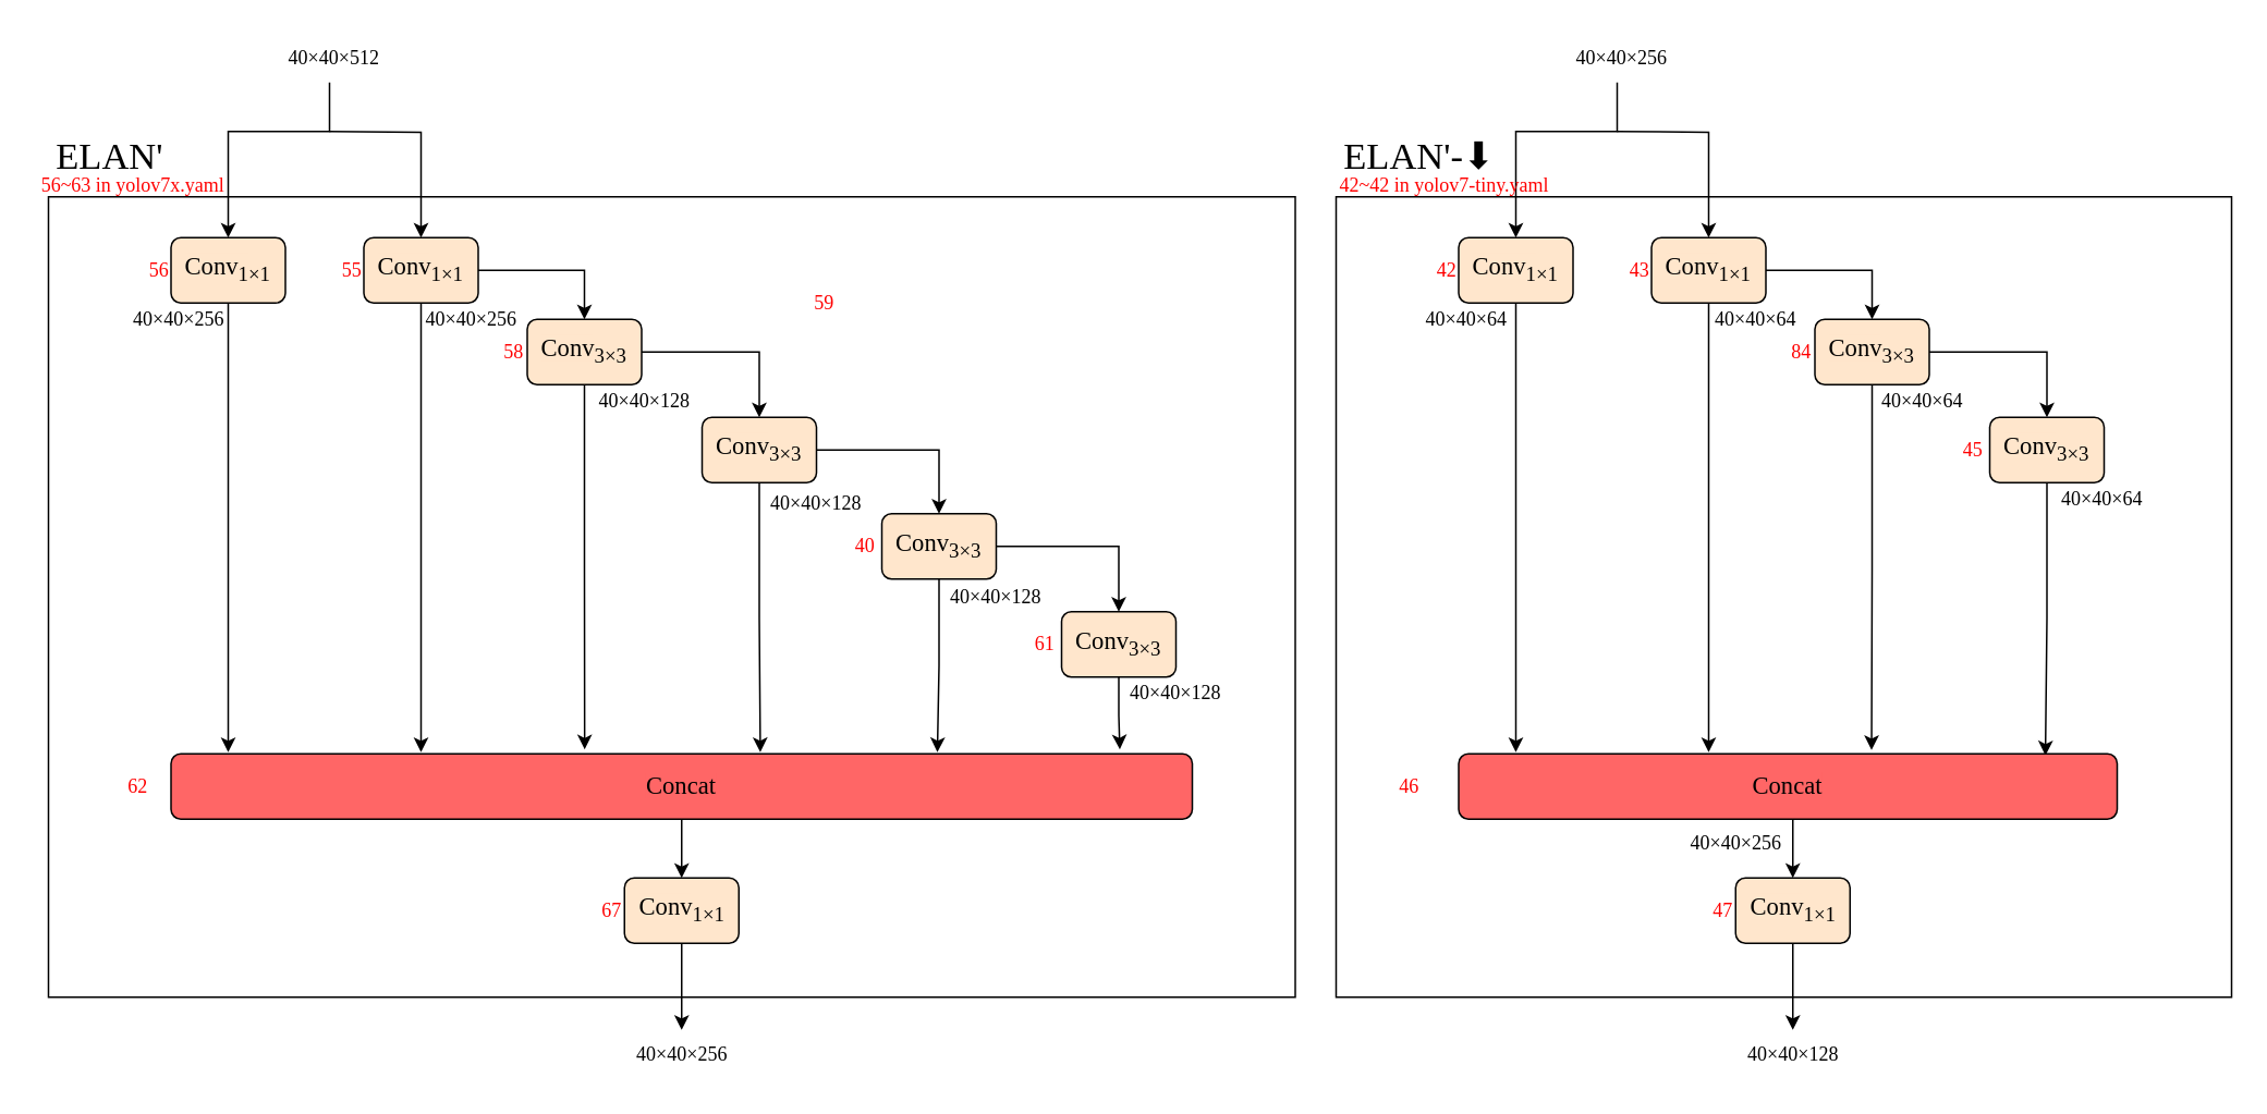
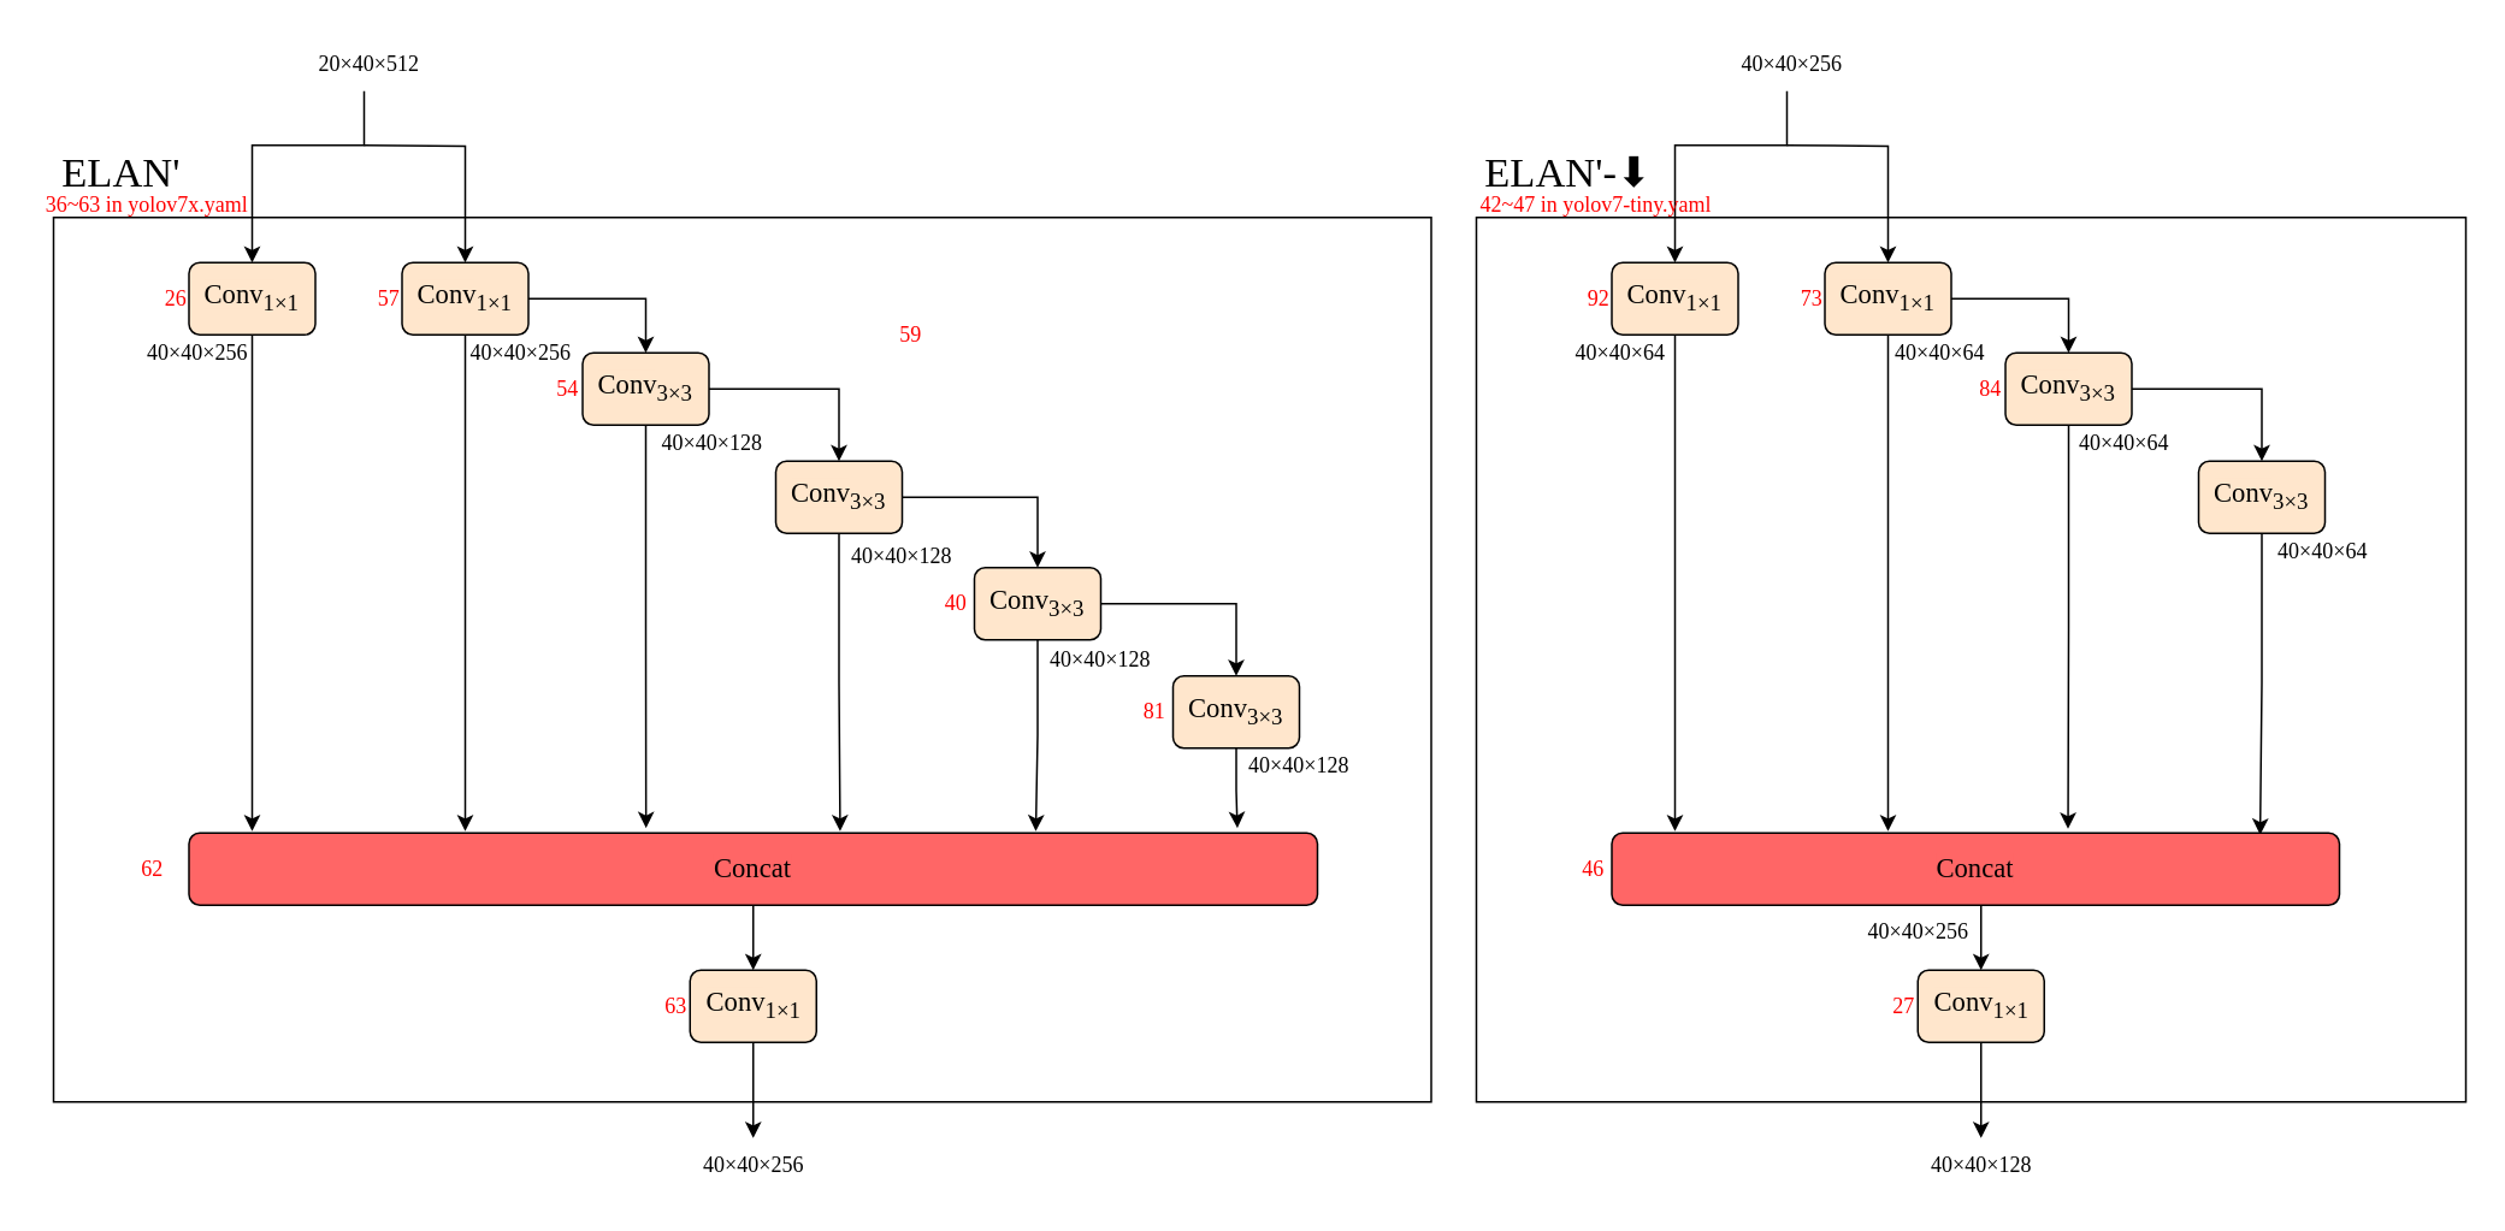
- <mxCell id="62" value="&lt;span style=&quot;background-color: rgb(255, 255, 255);&quot;&gt;40×40×512&lt;/span&gt;" style="text;html=1;strokeColor=none;fillColor=none;align=center;verticalAlign=middle;whiteSpace=wrap;rounded=0;fontFamily=Times New Roman;" parent="1" vertex="1"><mxGeometry x="174" y="20" width="60" height="30" as="geometry" /></mxCell>
+ <mxCell id="62" value="&lt;span style=&quot;background-color: rgb(255, 255, 255);&quot;&gt;20×40×512&lt;/span&gt;" style="text;html=1;strokeColor=none;fillColor=none;align=center;verticalAlign=middle;whiteSpace=wrap;rounded=0;fontFamily=Times New Roman;" parent="1" vertex="1"><mxGeometry x="174" y="20" width="60" height="30" as="geometry" /></mxCell>
- <mxCell id="66" value="&lt;font color=&quot;#ff0000&quot;&gt;56~63&amp;nbsp;in yolov7x.yaml&lt;/font&gt;" style="text;html=1;strokeColor=none;fillColor=none;align=center;verticalAlign=middle;whiteSpace=wrap;rounded=0;fontFamily=Times New Roman;" parent="1" vertex="1"><mxGeometry x="20" y="98" width="122" height="30" as="geometry" /></mxCell>
+ <mxCell id="66" value="&lt;font color=&quot;#ff0000&quot;&gt;36~63&amp;nbsp;in yolov7x.yaml&lt;/font&gt;" style="text;html=1;strokeColor=none;fillColor=none;align=center;verticalAlign=middle;whiteSpace=wrap;rounded=0;fontFamily=Times New Roman;" parent="1" vertex="1"><mxGeometry x="20" y="98" width="122" height="30" as="geometry" /></mxCell>
- <mxCell id="68" value="&lt;font color=&quot;#ff0000&quot;&gt;42~42&amp;nbsp;in yolov7-tiny.yaml&lt;/font&gt;" style="text;html=1;strokeColor=none;fillColor=none;align=center;verticalAlign=middle;whiteSpace=wrap;rounded=0;fontFamily=Times New Roman;" parent="1" vertex="1"><mxGeometry x="817" y="98" width="133" height="30" as="geometry" /></mxCell>
+ <mxCell id="68" value="&lt;font color=&quot;#ff0000&quot;&gt;42~47&amp;nbsp;in yolov7-tiny.yaml&lt;/font&gt;" style="text;html=1;strokeColor=none;fillColor=none;align=center;verticalAlign=middle;whiteSpace=wrap;rounded=0;fontFamily=Times New Roman;" parent="1" vertex="1"><mxGeometry x="817" y="98" width="133" height="30" as="geometry" /></mxCell>
- <mxCell id="43" value="&lt;font color=&quot;#ff0000&quot;&gt;56&lt;/font&gt;" style="text;html=1;strokeColor=none;fillColor=none;align=center;verticalAlign=middle;whiteSpace=wrap;rounded=0;fontFamily=Times New Roman;" parent="1" vertex="1"><mxGeometry x="87" y="150" width="20" height="30" as="geometry" /></mxCell>
+ <mxCell id="43" value="&lt;font color=&quot;#ff0000&quot;&gt;26&lt;/font&gt;" style="text;html=1;strokeColor=none;fillColor=none;align=center;verticalAlign=middle;whiteSpace=wrap;rounded=0;fontFamily=Times New Roman;" parent="1" vertex="1"><mxGeometry x="87" y="150" width="20" height="30" as="geometry" /></mxCell>
- <mxCell id="42" value="&lt;font color=&quot;#ff0000&quot;&gt;55&lt;/font&gt;" style="text;html=1;strokeColor=none;fillColor=none;align=center;verticalAlign=middle;whiteSpace=wrap;rounded=0;fontFamily=Times New Roman;" parent="1" vertex="1"><mxGeometry x="205" y="150" width="20" height="30" as="geometry" /></mxCell>
+ <mxCell id="42" value="&lt;font color=&quot;#ff0000&quot;&gt;57&lt;/font&gt;" style="text;html=1;strokeColor=none;fillColor=none;align=center;verticalAlign=middle;whiteSpace=wrap;rounded=0;fontFamily=Times New Roman;" parent="1" vertex="1"><mxGeometry x="205" y="150" width="20" height="30" as="geometry" /></mxCell>
- <mxCell id="16" value="&lt;font color=&quot;#ff0000&quot;&gt;42&lt;/font&gt;" style="text;html=1;strokeColor=none;fillColor=none;align=center;verticalAlign=middle;whiteSpace=wrap;rounded=0;fontFamily=Times New Roman;" parent="1" vertex="1"><mxGeometry x="875" y="150" width="20" height="30" as="geometry" /></mxCell>
+ <mxCell id="16" value="&lt;font color=&quot;#ff0000&quot;&gt;92&lt;/font&gt;" style="text;html=1;strokeColor=none;fillColor=none;align=center;verticalAlign=middle;whiteSpace=wrap;rounded=0;fontFamily=Times New Roman;" parent="1" vertex="1"><mxGeometry x="875" y="150" width="20" height="30" as="geometry" /></mxCell>
- <mxCell id="15" value="&lt;font color=&quot;#ff0000&quot;&gt;43&lt;/font&gt;" style="text;html=1;strokeColor=none;fillColor=none;align=center;verticalAlign=middle;whiteSpace=wrap;rounded=0;fontFamily=Times New Roman;" parent="1" vertex="1"><mxGeometry x="993" y="150" width="20" height="30" as="geometry" /></mxCell>
+ <mxCell id="15" value="&lt;font color=&quot;#ff0000&quot;&gt;73&lt;/font&gt;" style="text;html=1;strokeColor=none;fillColor=none;align=center;verticalAlign=middle;whiteSpace=wrap;rounded=0;fontFamily=Times New Roman;" parent="1" vertex="1"><mxGeometry x="993" y="150" width="20" height="30" as="geometry" /></mxCell>
- <mxCell id="40" value="&lt;font color=&quot;#ff0000&quot;&gt;58&lt;/font&gt;" style="text;html=1;strokeColor=none;fillColor=none;align=center;verticalAlign=middle;whiteSpace=wrap;rounded=0;fontFamily=Times New Roman;" parent="1" vertex="1"><mxGeometry x="304" y="200" width="20" height="30" as="geometry" /></mxCell>
+ <mxCell id="40" value="&lt;font color=&quot;#ff0000&quot;&gt;54&lt;/font&gt;" style="text;html=1;strokeColor=none;fillColor=none;align=center;verticalAlign=middle;whiteSpace=wrap;rounded=0;fontFamily=Times New Roman;" parent="1" vertex="1"><mxGeometry x="304" y="200" width="20" height="30" as="geometry" /></mxCell>
- <mxCell id="14" value="&lt;font color=&quot;#ff0000&quot;&gt;45&lt;/font&gt;" style="text;html=1;strokeColor=none;fillColor=none;align=center;verticalAlign=middle;whiteSpace=wrap;rounded=0;fontFamily=Times New Roman;" parent="1" vertex="1"><mxGeometry x="1197" y="260" width="20" height="30" as="geometry" /></mxCell>
- <mxCell id="65" value="&lt;font color=&quot;#ff0000&quot;&gt;61&lt;/font&gt;" style="text;html=1;strokeColor=none;fillColor=none;align=center;verticalAlign=middle;whiteSpace=wrap;rounded=0;fontFamily=Times New Roman;" parent="1" vertex="1"><mxGeometry x="629" y="379" width="20" height="30" as="geometry" /></mxCell>
+ <mxCell id="65" value="&lt;font color=&quot;#ff0000&quot;&gt;81&lt;/font&gt;" style="text;html=1;strokeColor=none;fillColor=none;align=center;verticalAlign=middle;whiteSpace=wrap;rounded=0;fontFamily=Times New Roman;" parent="1" vertex="1"><mxGeometry x="629" y="379" width="20" height="30" as="geometry" /></mxCell>
- <mxCell id="21" value="&lt;font color=&quot;#ff0000&quot;&gt;46&lt;/font&gt;" style="text;html=1;strokeColor=none;fillColor=none;align=center;verticalAlign=middle;whiteSpace=wrap;rounded=0;fontFamily=Times New Roman;" parent="1" vertex="1"><mxGeometry x="852" y="466" width="20" height="30" as="geometry" /></mxCell>
+ <mxCell id="21" value="&lt;font color=&quot;#ff0000&quot;&gt;46&lt;/font&gt;" style="text;html=1;strokeColor=none;fillColor=none;align=center;verticalAlign=middle;whiteSpace=wrap;rounded=0;fontFamily=Times New Roman;" parent="1" vertex="1"><mxGeometry x="872" y="466" width="20" height="30" as="geometry" /></mxCell>
- <mxCell id="54" value="&lt;font color=&quot;#ff0000&quot;&gt;67&lt;/font&gt;" style="text;html=1;strokeColor=none;fillColor=none;align=center;verticalAlign=middle;whiteSpace=wrap;rounded=0;fontFamily=Times New Roman;" parent="1" vertex="1"><mxGeometry x="364" y="542" width="20" height="30" as="geometry" /></mxCell>
+ <mxCell id="54" value="&lt;font color=&quot;#ff0000&quot;&gt;63&lt;/font&gt;" style="text;html=1;strokeColor=none;fillColor=none;align=center;verticalAlign=middle;whiteSpace=wrap;rounded=0;fontFamily=Times New Roman;" parent="1" vertex="1"><mxGeometry x="364" y="542" width="20" height="30" as="geometry" /></mxCell>
- <mxCell id="24" value="&lt;font color=&quot;#ff0000&quot;&gt;47&lt;/font&gt;" style="text;html=1;strokeColor=none;fillColor=none;align=center;verticalAlign=middle;whiteSpace=wrap;rounded=0;fontFamily=Times New Roman;" parent="1" vertex="1"><mxGeometry x="1044" y="542" width="20" height="30" as="geometry" /></mxCell>
+ <mxCell id="24" value="&lt;font color=&quot;#ff0000&quot;&gt;27&lt;/font&gt;" style="text;html=1;strokeColor=none;fillColor=none;align=center;verticalAlign=middle;whiteSpace=wrap;rounded=0;fontFamily=Times New Roman;" parent="1" vertex="1"><mxGeometry x="1044" y="542" width="20" height="30" as="geometry" /></mxCell>
